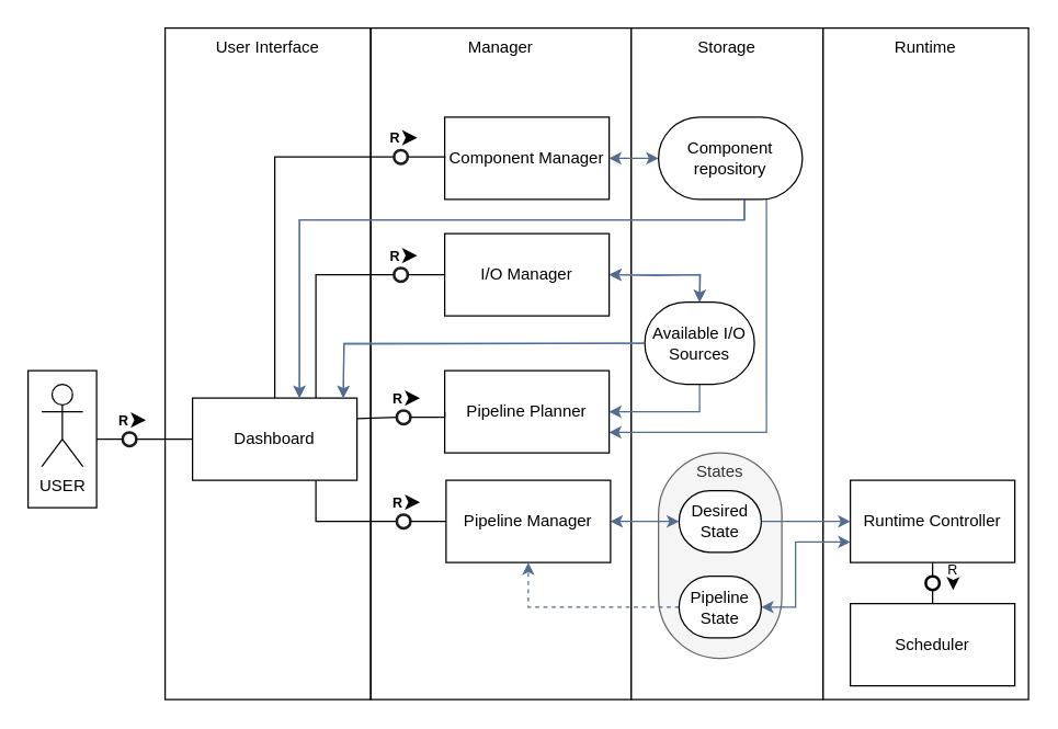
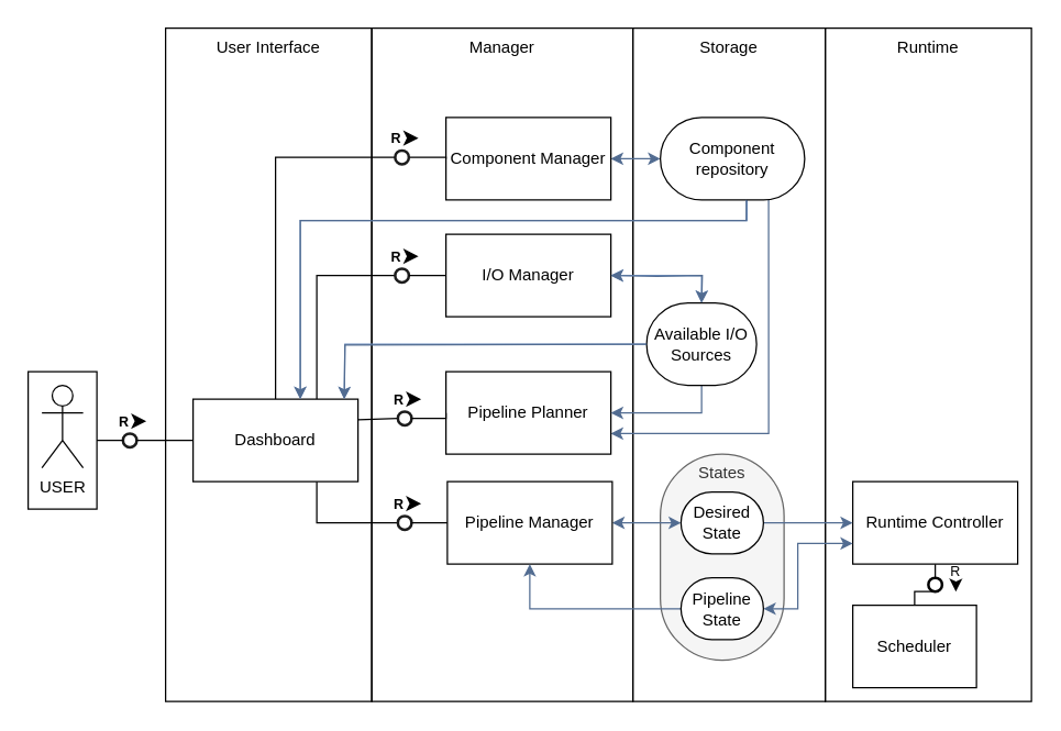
- <mxCell id="61" style="edgeStyle=orthogonalEdgeStyle;rounded=0;orthogonalLoop=1;jettySize=auto;html=1;entryX=0.5;entryY=1;entryDx=0;entryDy=0;fillColor=#dae8fc;strokeColor=#526C91;dashed=1;" parent="1" source="62" target="24" edge="1"><mxGeometry relative="1" as="geometry" /></mxCell>
+ <mxCell id="61" style="edgeStyle=orthogonalEdgeStyle;rounded=0;orthogonalLoop=1;jettySize=auto;html=1;entryX=0.5;entryY=1;entryDx=0;entryDy=0;fillColor=#dae8fc;strokeColor=#526C91;" parent="1" source="62" target="24" edge="1"><mxGeometry relative="1" as="geometry" /></mxCell>
- <mxCell id="42" value="Scheduler" style="rounded=0;whiteSpace=wrap;html=1;fillColor=#FFFFFF;gradientColor=none;" parent="1" vertex="1"><mxGeometry x="620" y="440" width="120" height="60" as="geometry" /></mxCell>
+ <mxCell id="42" value="Scheduler" style="rounded=0;whiteSpace=wrap;html=1;fillColor=#FFFFFF;gradientColor=none;" parent="1" vertex="1"><mxGeometry x="620" y="440" width="90" height="60" as="geometry" /></mxCell>
